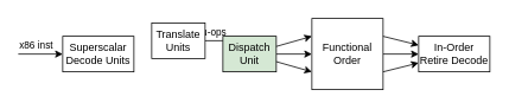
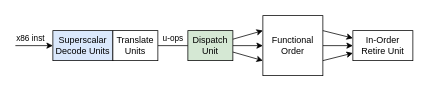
- <mxCell id="4" value="Translate Units" style="rounded=0;whiteSpace=wrap;html=1;" vertex="1" parent="1"><mxGeometry x="170" y="25" width="60" height="40" as="geometry" /></mxCell>
+ <mxCell id="4" value="Translate Units" style="rounded=0;whiteSpace=wrap;html=1;" vertex="1" parent="1"><mxGeometry x="150" y="40" width="60" height="40" as="geometry" /></mxCell>
- <mxCell id="2" value="Superscalar Decode Units" style="rounded=0;whiteSpace=wrap;html=1;" vertex="1" parent="1"><mxGeometry x="70" y="40" width="80" height="40" as="geometry" /></mxCell>
+ <mxCell id="2" value="Superscalar Decode Units" style="rounded=0;whiteSpace=wrap;html=1;fillColor=#dae8fc;" vertex="1" parent="1"><mxGeometry x="70" y="40" width="80" height="40" as="geometry" /></mxCell>
- <mxCell id="9" value="In-Order Retire Decode" style="rounded=0;whiteSpace=wrap;html=1;" vertex="1" parent="1"><mxGeometry x="470" y="40" width="80" height="40" as="geometry" /></mxCell>
+ <mxCell id="9" value="In-Order Retire Unit" style="rounded=0;whiteSpace=wrap;html=1;" vertex="1" parent="1"><mxGeometry x="470" y="40" width="80" height="40" as="geometry" /></mxCell>
